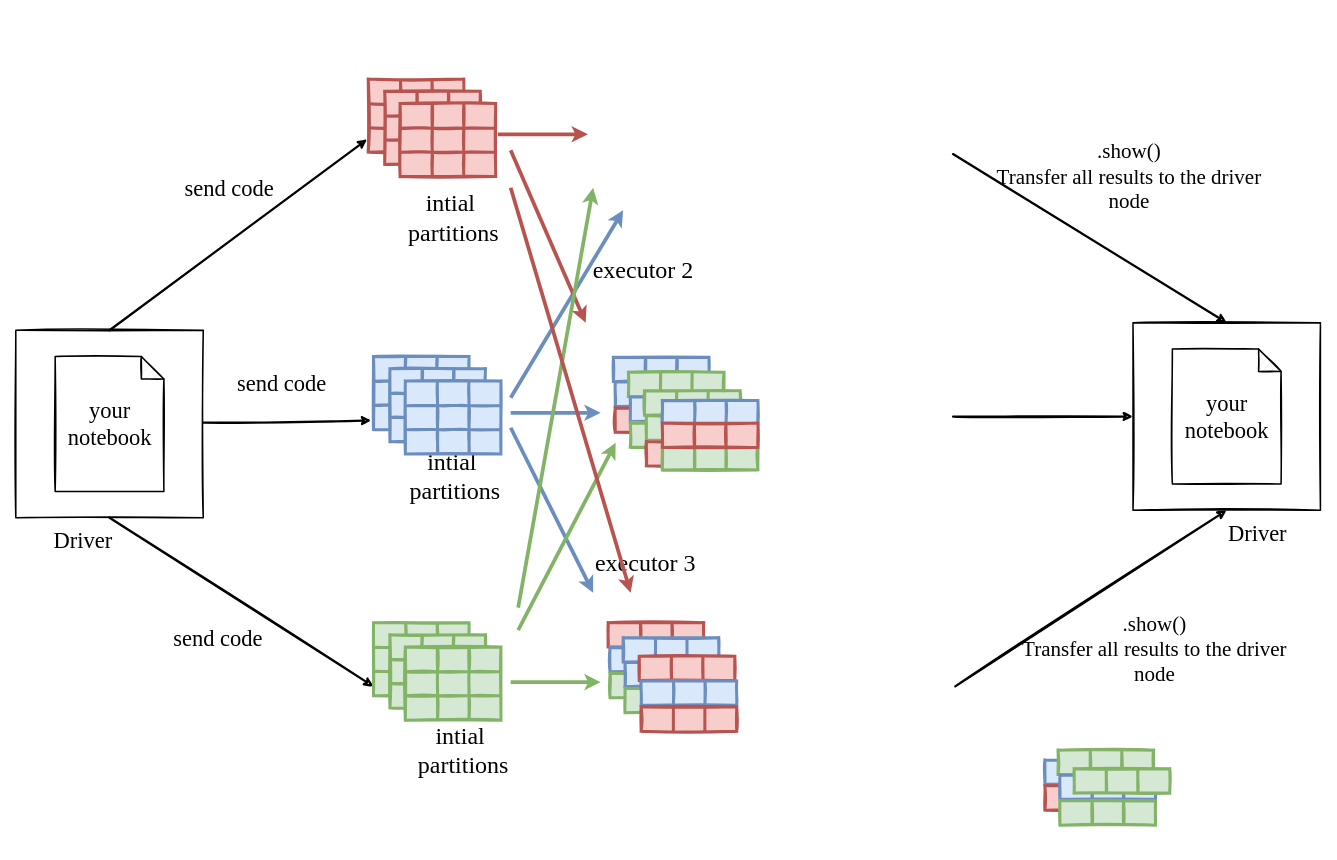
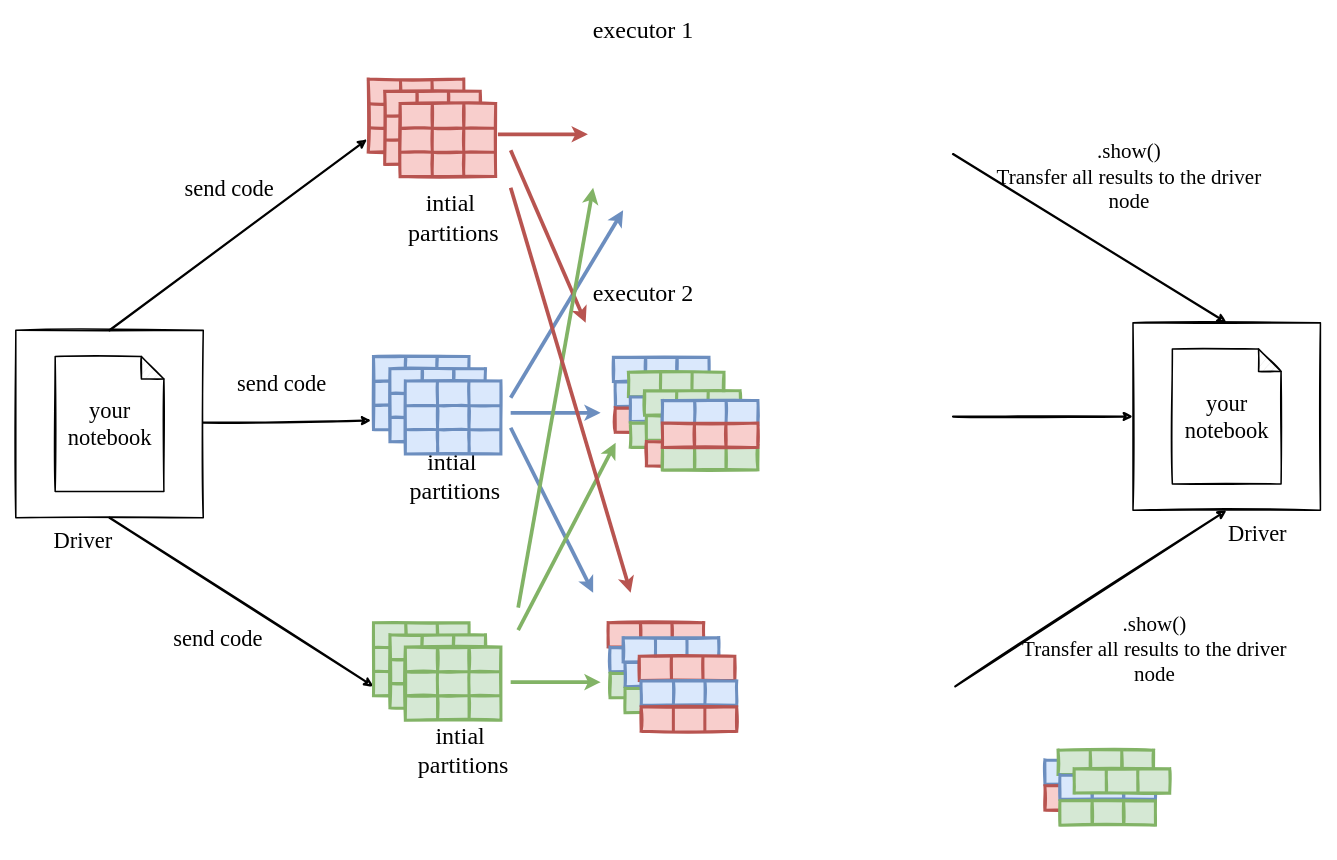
+ <mxCell id="3" value="&lt;font style=&quot;font-size: 32px&quot; face=&quot;Architects Daughter&quot;&gt;executor 1&lt;/font&gt;" style="text;html=1;strokeColor=none;fillColor=none;align=center;verticalAlign=middle;whiteSpace=wrap;rounded=0;sketch=1;" vertex="1" parent="1"><mxGeometry x="697" y="20" width="320" height="40" as="geometry" /></mxCell>
- <mxCell id="8" value="&lt;font style=&quot;font-size: 32px&quot; face=&quot;Architects Daughter&quot;&gt;executor 2&lt;/font&gt;" style="text;html=1;strokeColor=none;fillColor=none;align=center;verticalAlign=middle;whiteSpace=wrap;rounded=0;sketch=1;" vertex="1" parent="1"><mxGeometry x="697" y="340" width="320" height="40" as="geometry" /></mxCell>
+ <mxCell id="8" value="&lt;font style=&quot;font-size: 32px&quot; face=&quot;Architects Daughter&quot;&gt;executor 2&lt;/font&gt;" style="text;html=1;strokeColor=none;fillColor=none;align=center;verticalAlign=middle;whiteSpace=wrap;rounded=0;sketch=1;" vertex="1" parent="1"><mxGeometry x="697" y="370" width="320" height="40" as="geometry" /></mxCell>
- <mxCell id="9" value="&lt;font style=&quot;font-size: 32px&quot; face=&quot;Architects Daughter&quot;&gt;executor 3&lt;/font&gt;" style="text;html=1;strokeColor=none;fillColor=none;align=center;verticalAlign=middle;whiteSpace=wrap;rounded=0;sketch=1;" vertex="1" parent="1"><mxGeometry x="700" y="730" width="320" height="40" as="geometry" /></mxCell>
